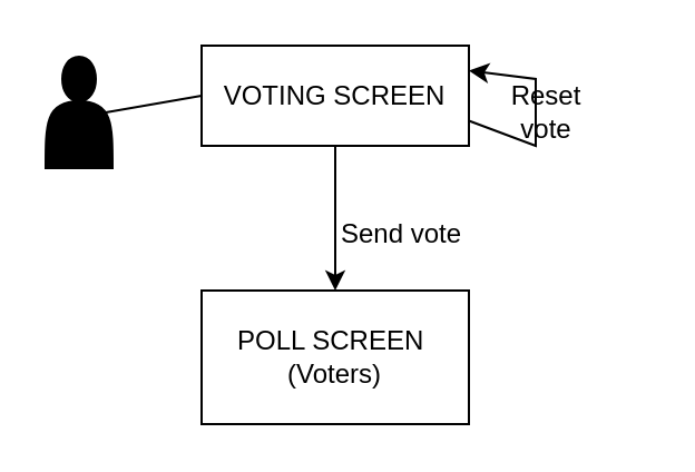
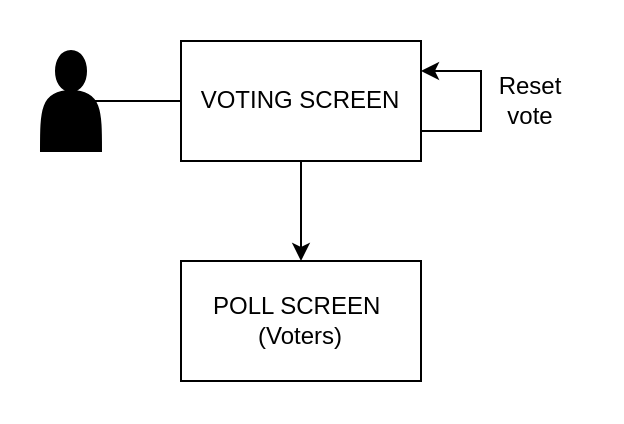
- <mxCell id="4" value="VOTING SCREEN" style="rounded=0;whiteSpace=wrap;html=1;strokeWidth=1;fontColor=#000000;fillColor=default;" parent="1" vertex="1"><mxGeometry x="90" y="20" width="120" height="45" as="geometry" /></mxCell>
+ <mxCell id="4" value="VOTING SCREEN" style="rounded=0;whiteSpace=wrap;html=1;strokeWidth=1;fontColor=#000000;fillColor=default;" parent="1" vertex="1"><mxGeometry x="90" y="20" width="120" height="60" as="geometry" /></mxCell>
- <mxCell id="9" value="Reset vote" style="text;html=1;strokeColor=none;fillColor=none;align=center;verticalAlign=middle;whiteSpace=wrap;rounded=0;" vertex="1" parent="1"><mxGeometry x="220" y="35" width="50" height="30" as="geometry" /></mxCell>
+ <mxCell id="9" value="Reset vote" style="text;html=1;strokeColor=none;fillColor=none;align=center;verticalAlign=middle;whiteSpace=wrap;rounded=0;" vertex="1" parent="1"><mxGeometry x="240" y="35" width="50" height="30" as="geometry" /></mxCell>
- <mxCell id="7" value="Send vote" style="text;html=1;strokeColor=none;fillColor=none;align=center;verticalAlign=middle;whiteSpace=wrap;rounded=0;" parent="1" vertex="1"><mxGeometry x="150" y="90" width="60" height="30" as="geometry" /></mxCell>
